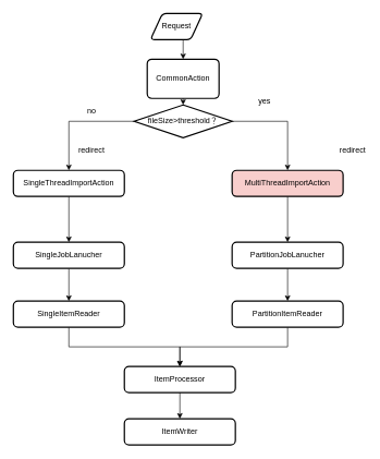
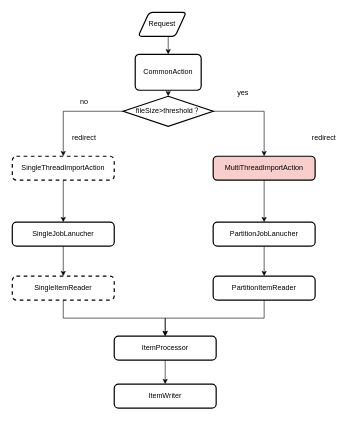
- <mxCell id="10" value="SingleThreadImportAction" style="rounded=1;whiteSpace=wrap;html=1;absoluteArcSize=1;arcSize=14;strokeWidth=2;" parent="1" vertex="1"><mxGeometry x="20" y="260" width="170" height="40" as="geometry" /></mxCell>
+ <mxCell id="10" value="SingleThreadImportAction" style="rounded=1;whiteSpace=wrap;html=1;absoluteArcSize=1;arcSize=14;strokeWidth=2;dashed=1;" parent="1" vertex="1"><mxGeometry x="20" y="260" width="170" height="40" as="geometry" /></mxCell>
- <mxCell id="22" value="SingleItemReader" style="rounded=1;whiteSpace=wrap;html=1;absoluteArcSize=1;arcSize=14;strokeWidth=2;" vertex="1" parent="1"><mxGeometry x="20" y="460" width="170" height="40" as="geometry" /></mxCell>
+ <mxCell id="22" value="SingleItemReader" style="rounded=1;whiteSpace=wrap;html=1;absoluteArcSize=1;arcSize=14;strokeWidth=2;dashed=1;" vertex="1" parent="1"><mxGeometry x="20" y="460" width="170" height="40" as="geometry" /></mxCell>
